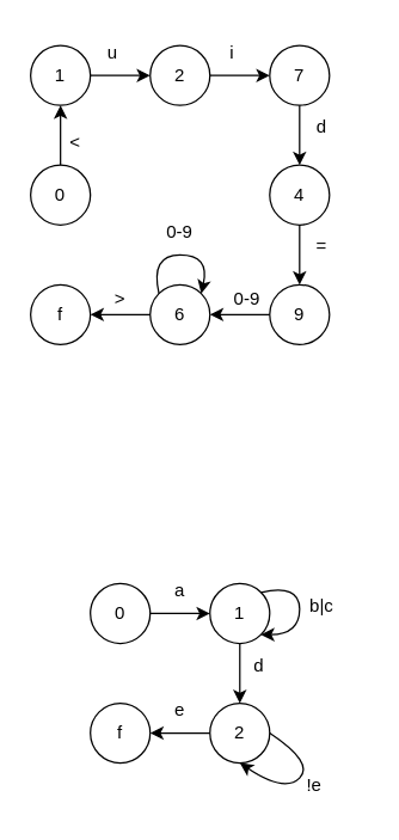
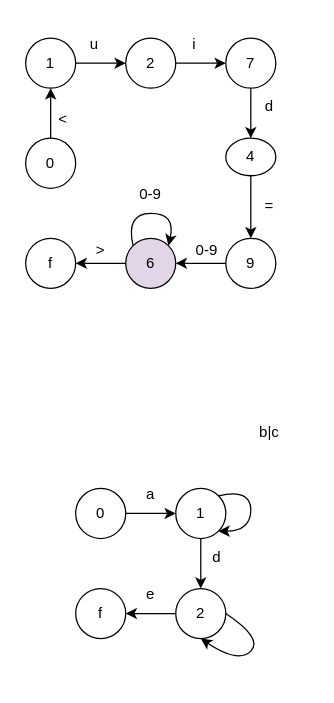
- <mxCell id="8" value="4" style="ellipse;whiteSpace=wrap;html=1;" parent="1" vertex="1"><mxGeometry x="180" y="110" width="40" height="40" as="geometry" /></mxCell>
+ <mxCell id="8" value="4" style="ellipse;whiteSpace=wrap;html=1;" parent="1" vertex="1"><mxGeometry x="180" y="110" width="40" height="30" as="geometry" /></mxCell>
- <mxCell id="17" value="6" style="ellipse;whiteSpace=wrap;html=1;aspect=fixed;" parent="1" vertex="1"><mxGeometry x="100" y="190" width="40" height="40" as="geometry" /></mxCell>
+ <mxCell id="17" value="6" style="ellipse;whiteSpace=wrap;html=1;aspect=fixed;fillColor=#e1d5e7;" parent="1" vertex="1"><mxGeometry x="100" y="190" width="40" height="40" as="geometry" /></mxCell>
- <mxCell id="37" value="b|c" style="text;html=1;strokeColor=none;fillColor=none;align=center;verticalAlign=middle;whiteSpace=wrap;rounded=0;" vertex="1" parent="1"><mxGeometry x="185" y="390" width="60" height="30" as="geometry" /></mxCell>
+ <mxCell id="37" value="b|c" style="text;html=1;strokeColor=none;fillColor=none;align=center;verticalAlign=middle;whiteSpace=wrap;rounded=0;" vertex="1" parent="1"><mxGeometry x="185" y="330" width="60" height="30" as="geometry" /></mxCell>
- <mxCell id="34" value="!e" style="text;html=1;strokeColor=none;fillColor=none;align=center;verticalAlign=middle;whiteSpace=wrap;rounded=0;" vertex="1" parent="1"><mxGeometry x="180" y="510" width="60" height="30" as="geometry" /></mxCell>
